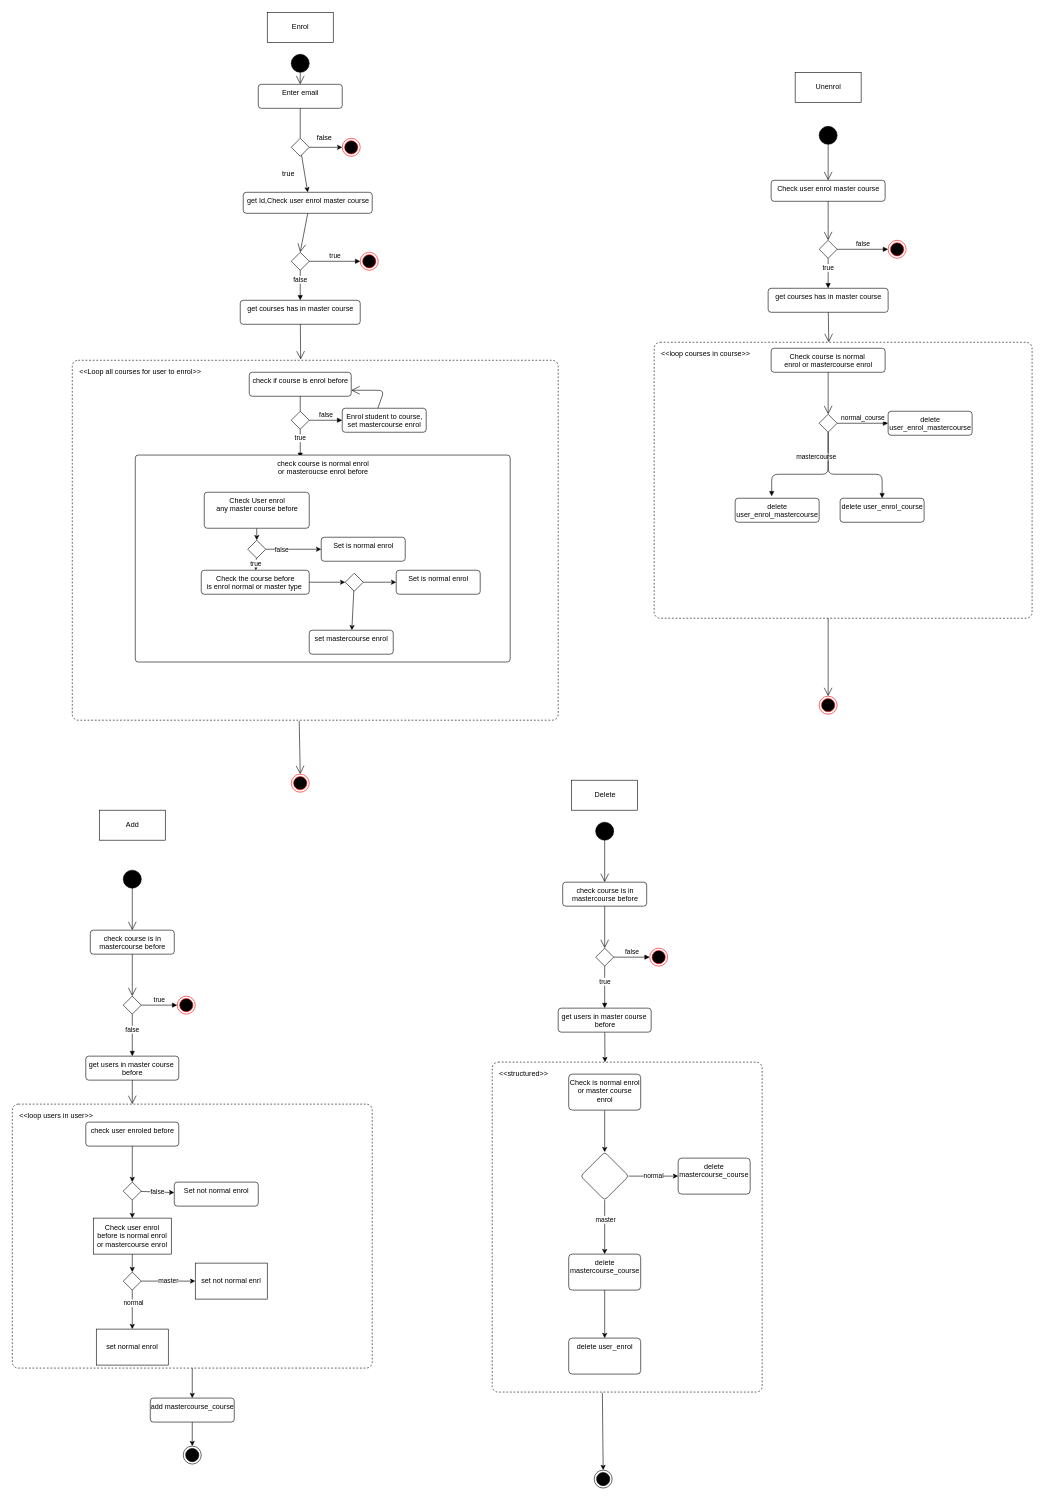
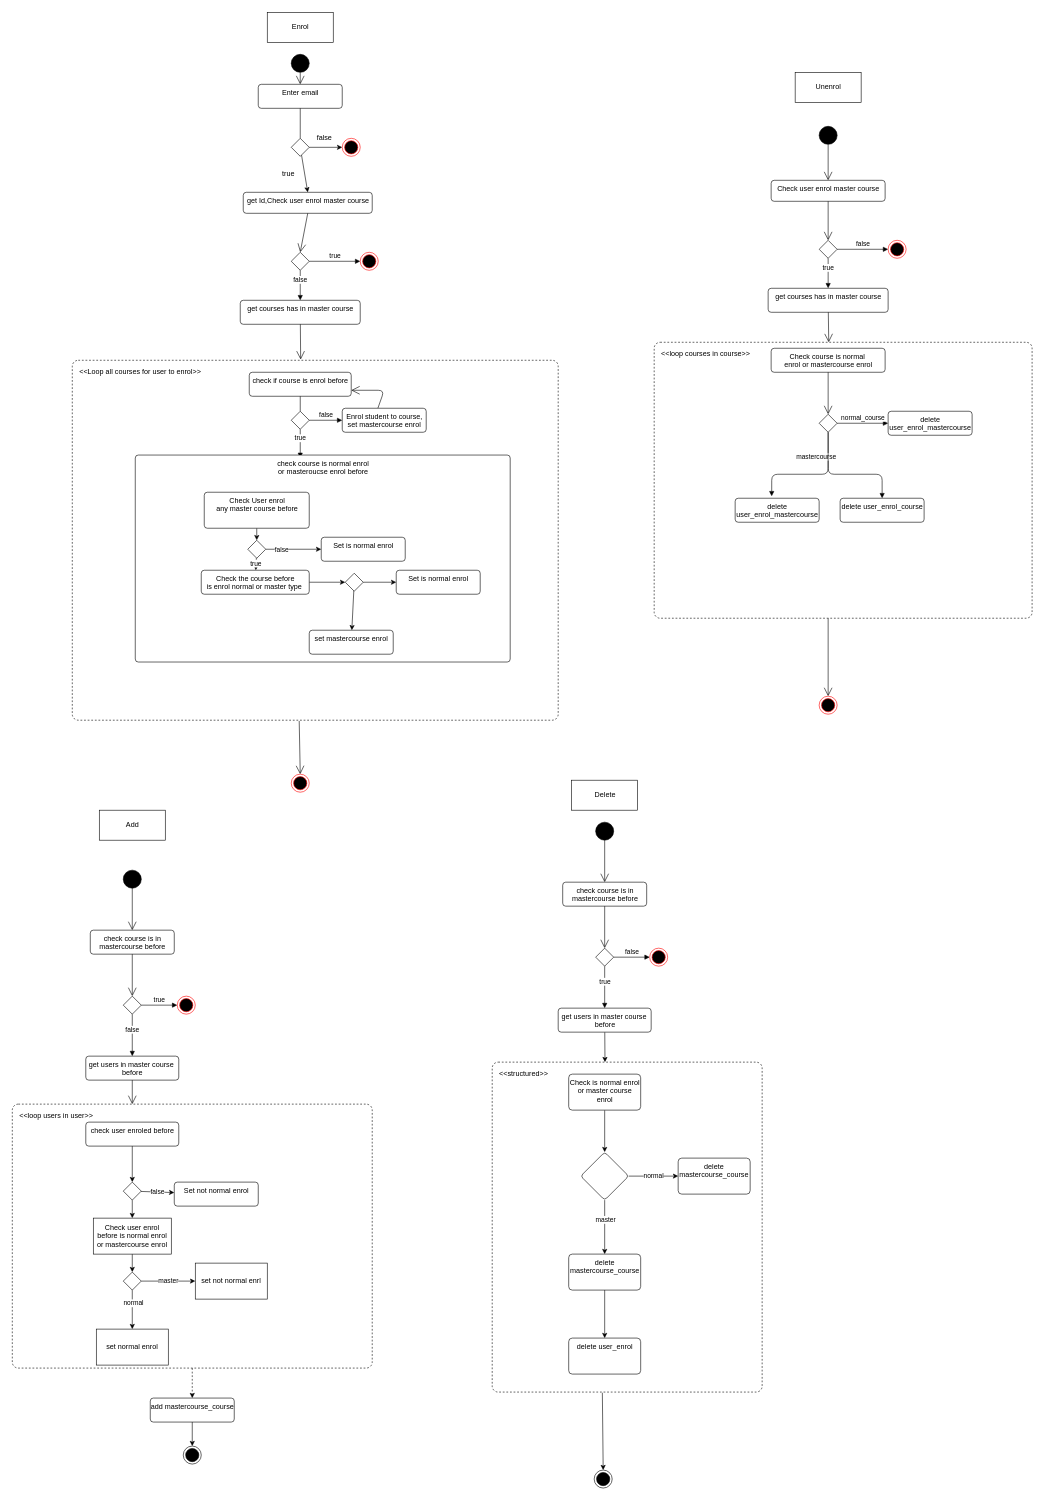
- <mxCell id="4" value="" style="edgeStyle=none;html=1;exitX=0.5;exitY=1;exitDx=0;exitDy=0;entryX=0.5;entryY=0;entryDx=0;entryDy=0;" parent="1" source="5" target="86" edge="1"><mxGeometry relative="1" as="geometry"><mxPoint x="220" y="2270" as="targetPoint" /></mxGeometry></mxCell>
+ <mxCell id="4" value="" style="edgeStyle=none;html=1;exitX=0.5;exitY=1;exitDx=0;exitDy=0;entryX=0.5;entryY=0;entryDx=0;entryDy=0;dashed=1;" parent="1" source="5" target="86" edge="1"><mxGeometry relative="1" as="geometry"><mxPoint x="220" y="2270" as="targetPoint" /></mxGeometry></mxCell>
